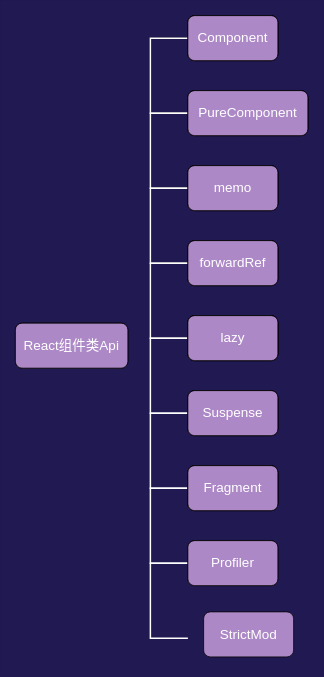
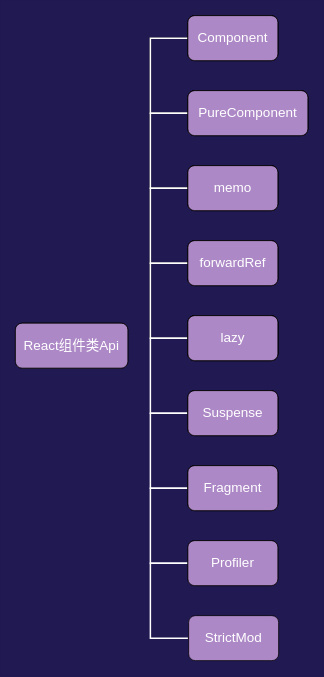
- <mxCell id="19" value="&lt;div style=&quot;text-align: start;&quot;&gt;StrictMod&lt;/div&gt;" style="rounded=1;whiteSpace=wrap;html=1;glass=0;strokeWidth=1;fontSize=18;gradientColor=none;fillColor=#AD88C6;fontColor=#FFFFFF;" parent="1" vertex="1"><mxGeometry x="271" y="815" width="120" height="60" as="geometry" /></mxCell>
+ <mxCell id="19" value="&lt;div style=&quot;text-align: start;&quot;&gt;StrictMod&lt;/div&gt;" style="rounded=1;whiteSpace=wrap;html=1;glass=0;strokeWidth=1;fontSize=18;gradientColor=none;fillColor=#AD88C6;fontColor=#FFFFFF;" parent="1" vertex="1"><mxGeometry x="251" y="820" width="120" height="60" as="geometry" /></mxCell>
